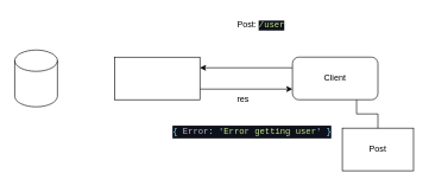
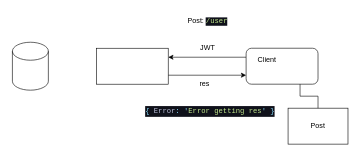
- <mxCell id="11" value="Post:&amp;nbsp;&lt;span style=&quot;color: rgb(195, 232, 141); background-color: rgb(15, 17, 26); font-family: Menlo, Monaco, &amp;quot;Courier New&amp;quot;, monospace;&quot;&gt;/user&lt;/span&gt;" style="text;html=1;strokeColor=none;fillColor=none;align=center;verticalAlign=middle;whiteSpace=wrap;rounded=0;" vertex="1" parent="1"><mxGeometry x="336" y="20" width="60" height="30" as="geometry" /></mxCell>
+ <mxCell id="11" value="Post:&amp;nbsp;&lt;span style=&quot;color: rgb(195, 232, 141); background-color: rgb(15, 17, 26); font-family: Menlo, Monaco, &amp;quot;Courier New&amp;quot;, monospace;&quot;&gt;/user&lt;/span&gt;" style="text;html=1;strokeColor=none;fillColor=none;align=center;verticalAlign=middle;whiteSpace=wrap;rounded=0;" vertex="1" parent="1"><mxGeometry x="316" y="20" width="60" height="30" as="geometry" /></mxCell>
+ <mxCell id="9" value="JWT" style="text;html=1;strokeColor=none;fillColor=none;align=center;verticalAlign=middle;whiteSpace=wrap;rounded=0;" vertex="1" parent="1"><mxGeometry x="316" y="65" width="60" height="30" as="geometry" /></mxCell>
- <mxCell id="10" value="Client" style="text;html=1;strokeColor=none;fillColor=none;align=center;verticalAlign=middle;whiteSpace=wrap;rounded=0;" vertex="1" parent="1"><mxGeometry x="440" y="95" width="60" height="30" as="geometry" /></mxCell>
+ <mxCell id="10" value="Client" style="text;html=1;strokeColor=none;fillColor=none;align=center;verticalAlign=middle;whiteSpace=wrap;rounded=0;" vertex="1" parent="1"><mxGeometry x="415" y="85" width="60" height="30" as="geometry" /></mxCell>
- <mxCell id="13" value="&lt;div style=&quot;color: rgb(186, 190, 216); font-family: Menlo, Monaco, &amp;quot;Courier New&amp;quot;, monospace; line-height: 18px;&quot;&gt;&lt;div style=&quot;background-color: rgb(15, 17, 26); line-height: 18px;&quot;&gt;&lt;span style=&quot;color: #89ddff;&quot;&gt;{&lt;/span&gt;&lt;span style=&quot;color: #f07178;&quot;&gt; &lt;/span&gt;Error&lt;span style=&quot;color: #89ddff;&quot;&gt;:&lt;/span&gt;&lt;span style=&quot;color: #f07178;&quot;&gt; &lt;/span&gt;&lt;span style=&quot;color: #89ddff;&quot;&gt;'&lt;/span&gt;&lt;span style=&quot;color: #c3e88d;&quot;&gt;Error getting user&lt;/span&gt;&lt;span style=&quot;color: #89ddff;&quot;&gt;'&lt;/span&gt;&lt;span style=&quot;color: #f07178;&quot;&gt; &lt;/span&gt;&lt;span style=&quot;color: #89ddff;&quot;&gt;}&lt;/span&gt;&lt;/div&gt;&lt;/div&gt;" style="text;html=1;strokeColor=none;fillColor=none;align=left;verticalAlign=middle;whiteSpace=wrap;rounded=0;" vertex="1" parent="1"><mxGeometry x="240" y="170" width="260" height="30" as="geometry" /></mxCell>
+ <mxCell id="13" value="&lt;div style=&quot;color: rgb(186, 190, 216); font-family: Menlo, Monaco, &amp;quot;Courier New&amp;quot;, monospace; line-height: 18px;&quot;&gt;&lt;div style=&quot;background-color: rgb(15, 17, 26); line-height: 18px;&quot;&gt;&lt;span style=&quot;color: #89ddff;&quot;&gt;{&lt;/span&gt;&lt;span style=&quot;color: #f07178;&quot;&gt; &lt;/span&gt;Error&lt;span style=&quot;color: #89ddff;&quot;&gt;:&lt;/span&gt;&lt;span style=&quot;color: #f07178;&quot;&gt; &lt;/span&gt;&lt;span style=&quot;color: #89ddff;&quot;&gt;'&lt;/span&gt;&lt;span style=&quot;color: #c3e88d;&quot;&gt;Error getting res&lt;/span&gt;&lt;span style=&quot;color: #89ddff;&quot;&gt;'&lt;/span&gt;&lt;span style=&quot;color: #f07178;&quot;&gt; &lt;/span&gt;&lt;span style=&quot;color: #89ddff;&quot;&gt;}&lt;/span&gt;&lt;/div&gt;&lt;/div&gt;" style="text;html=1;strokeColor=none;fillColor=none;align=left;verticalAlign=middle;whiteSpace=wrap;rounded=0;" vertex="1" parent="1"><mxGeometry x="240" y="170" width="260" height="30" as="geometry" /></mxCell>
